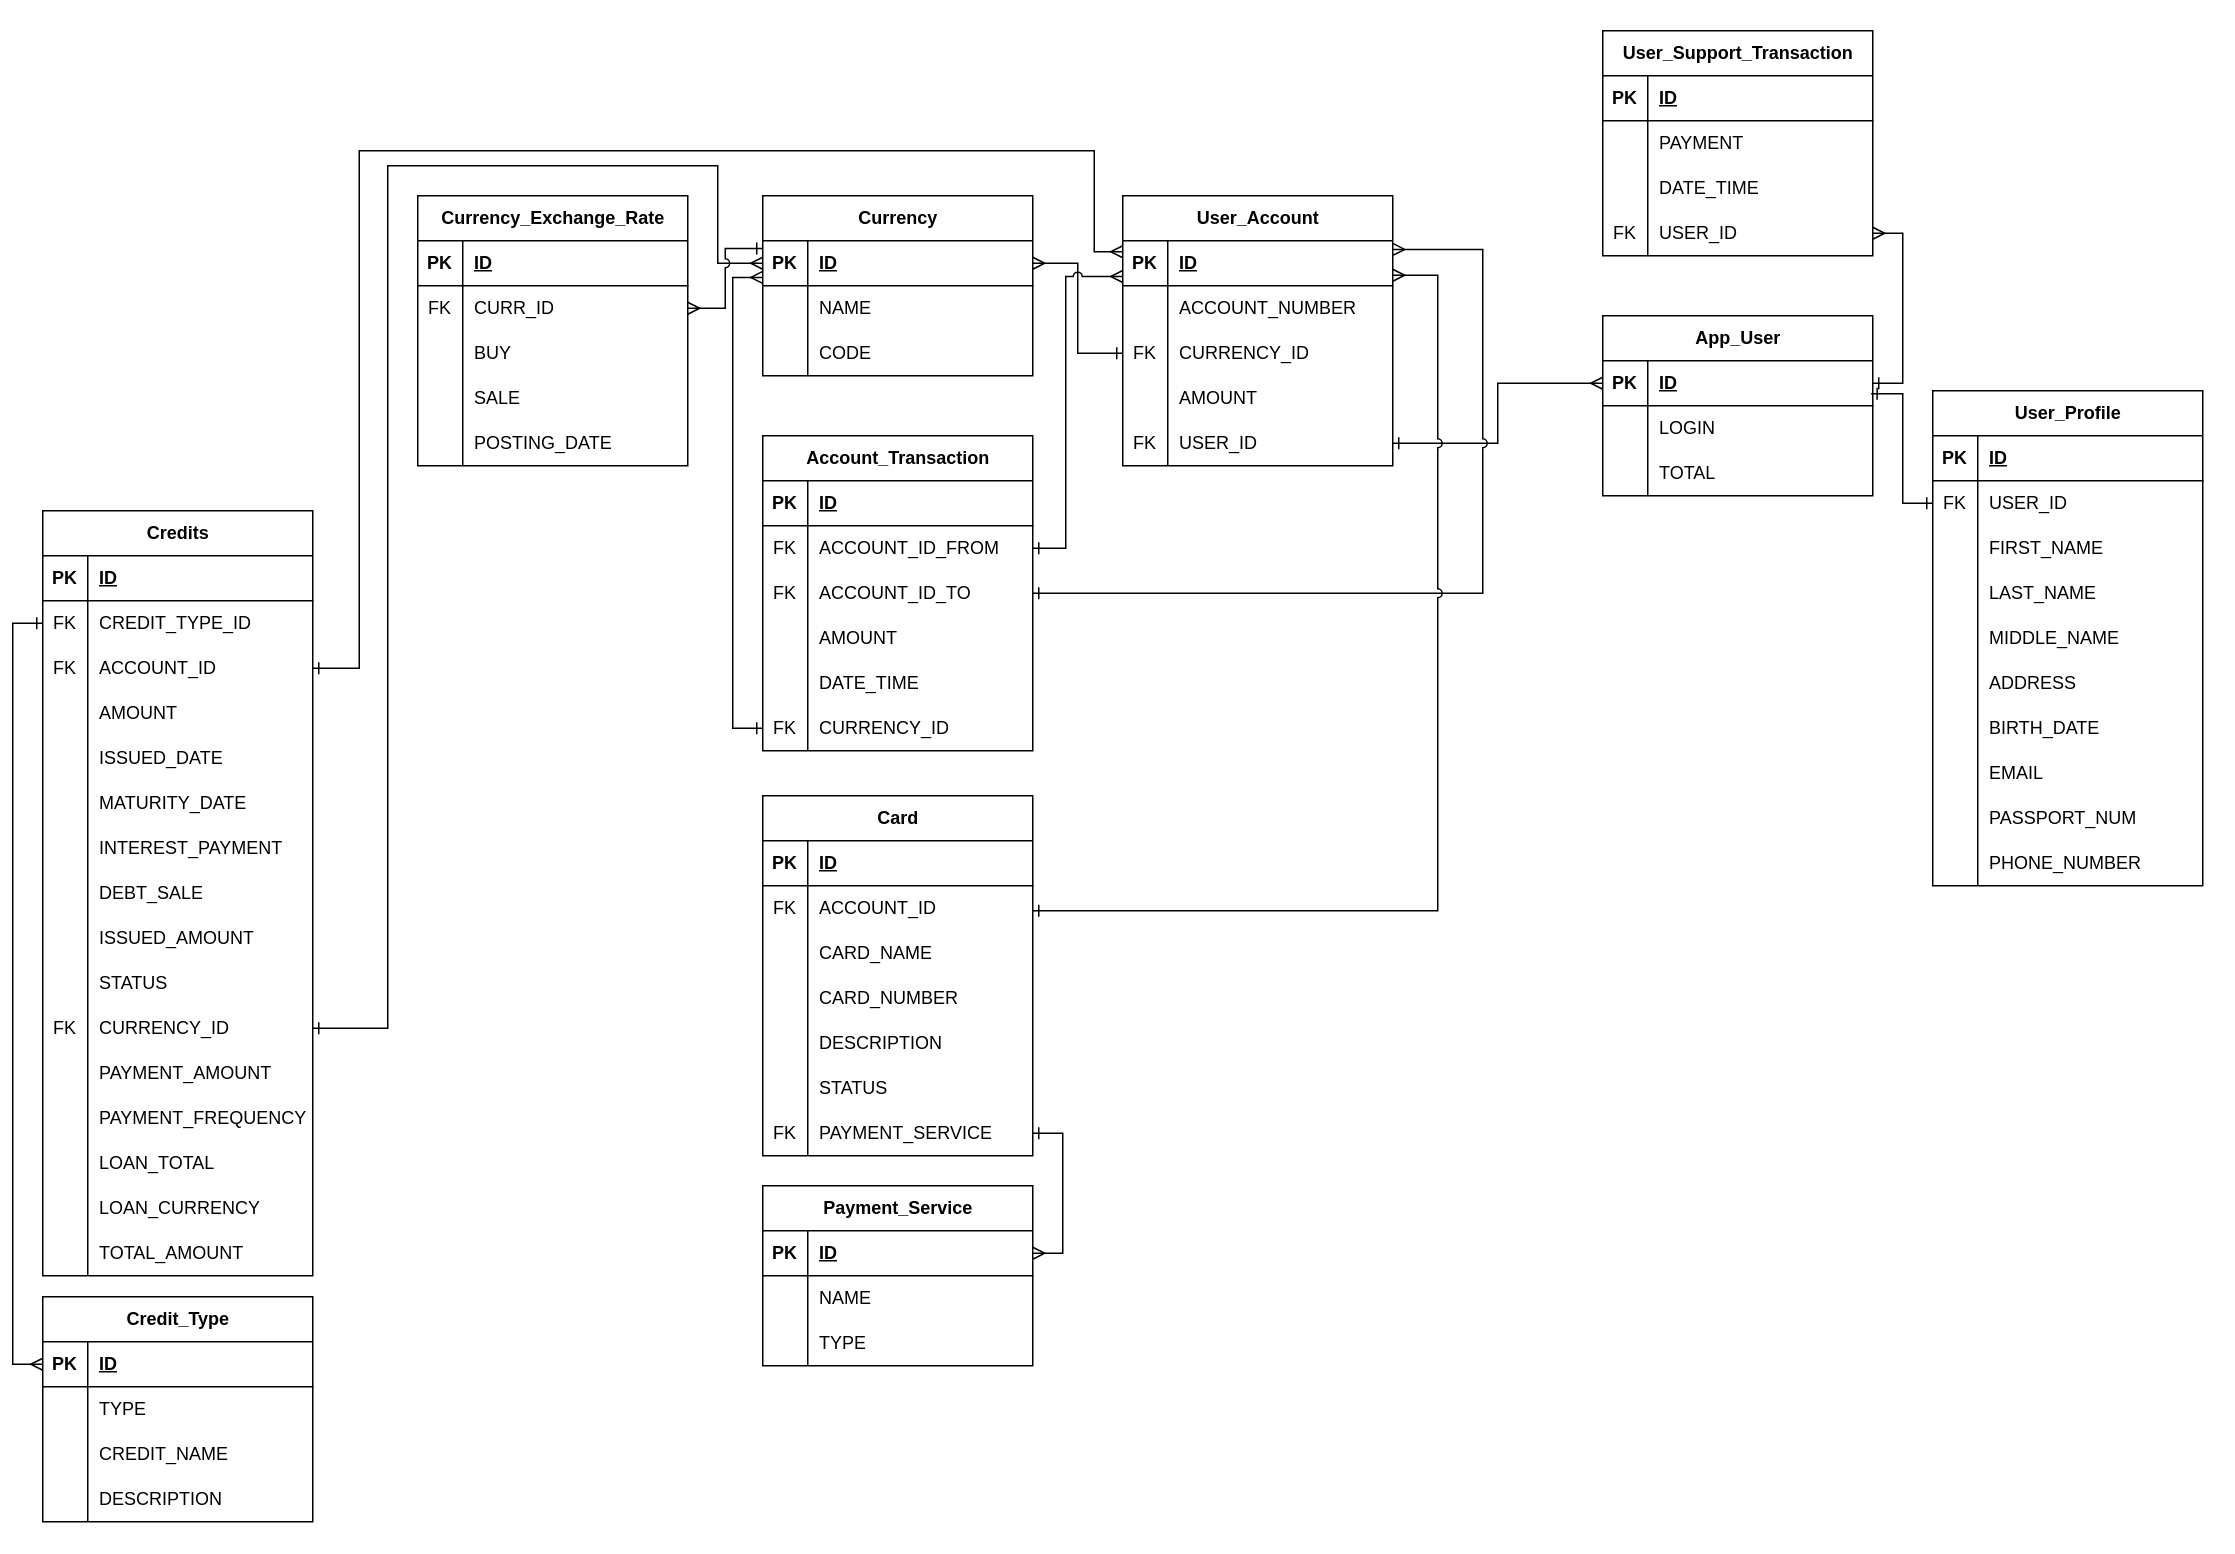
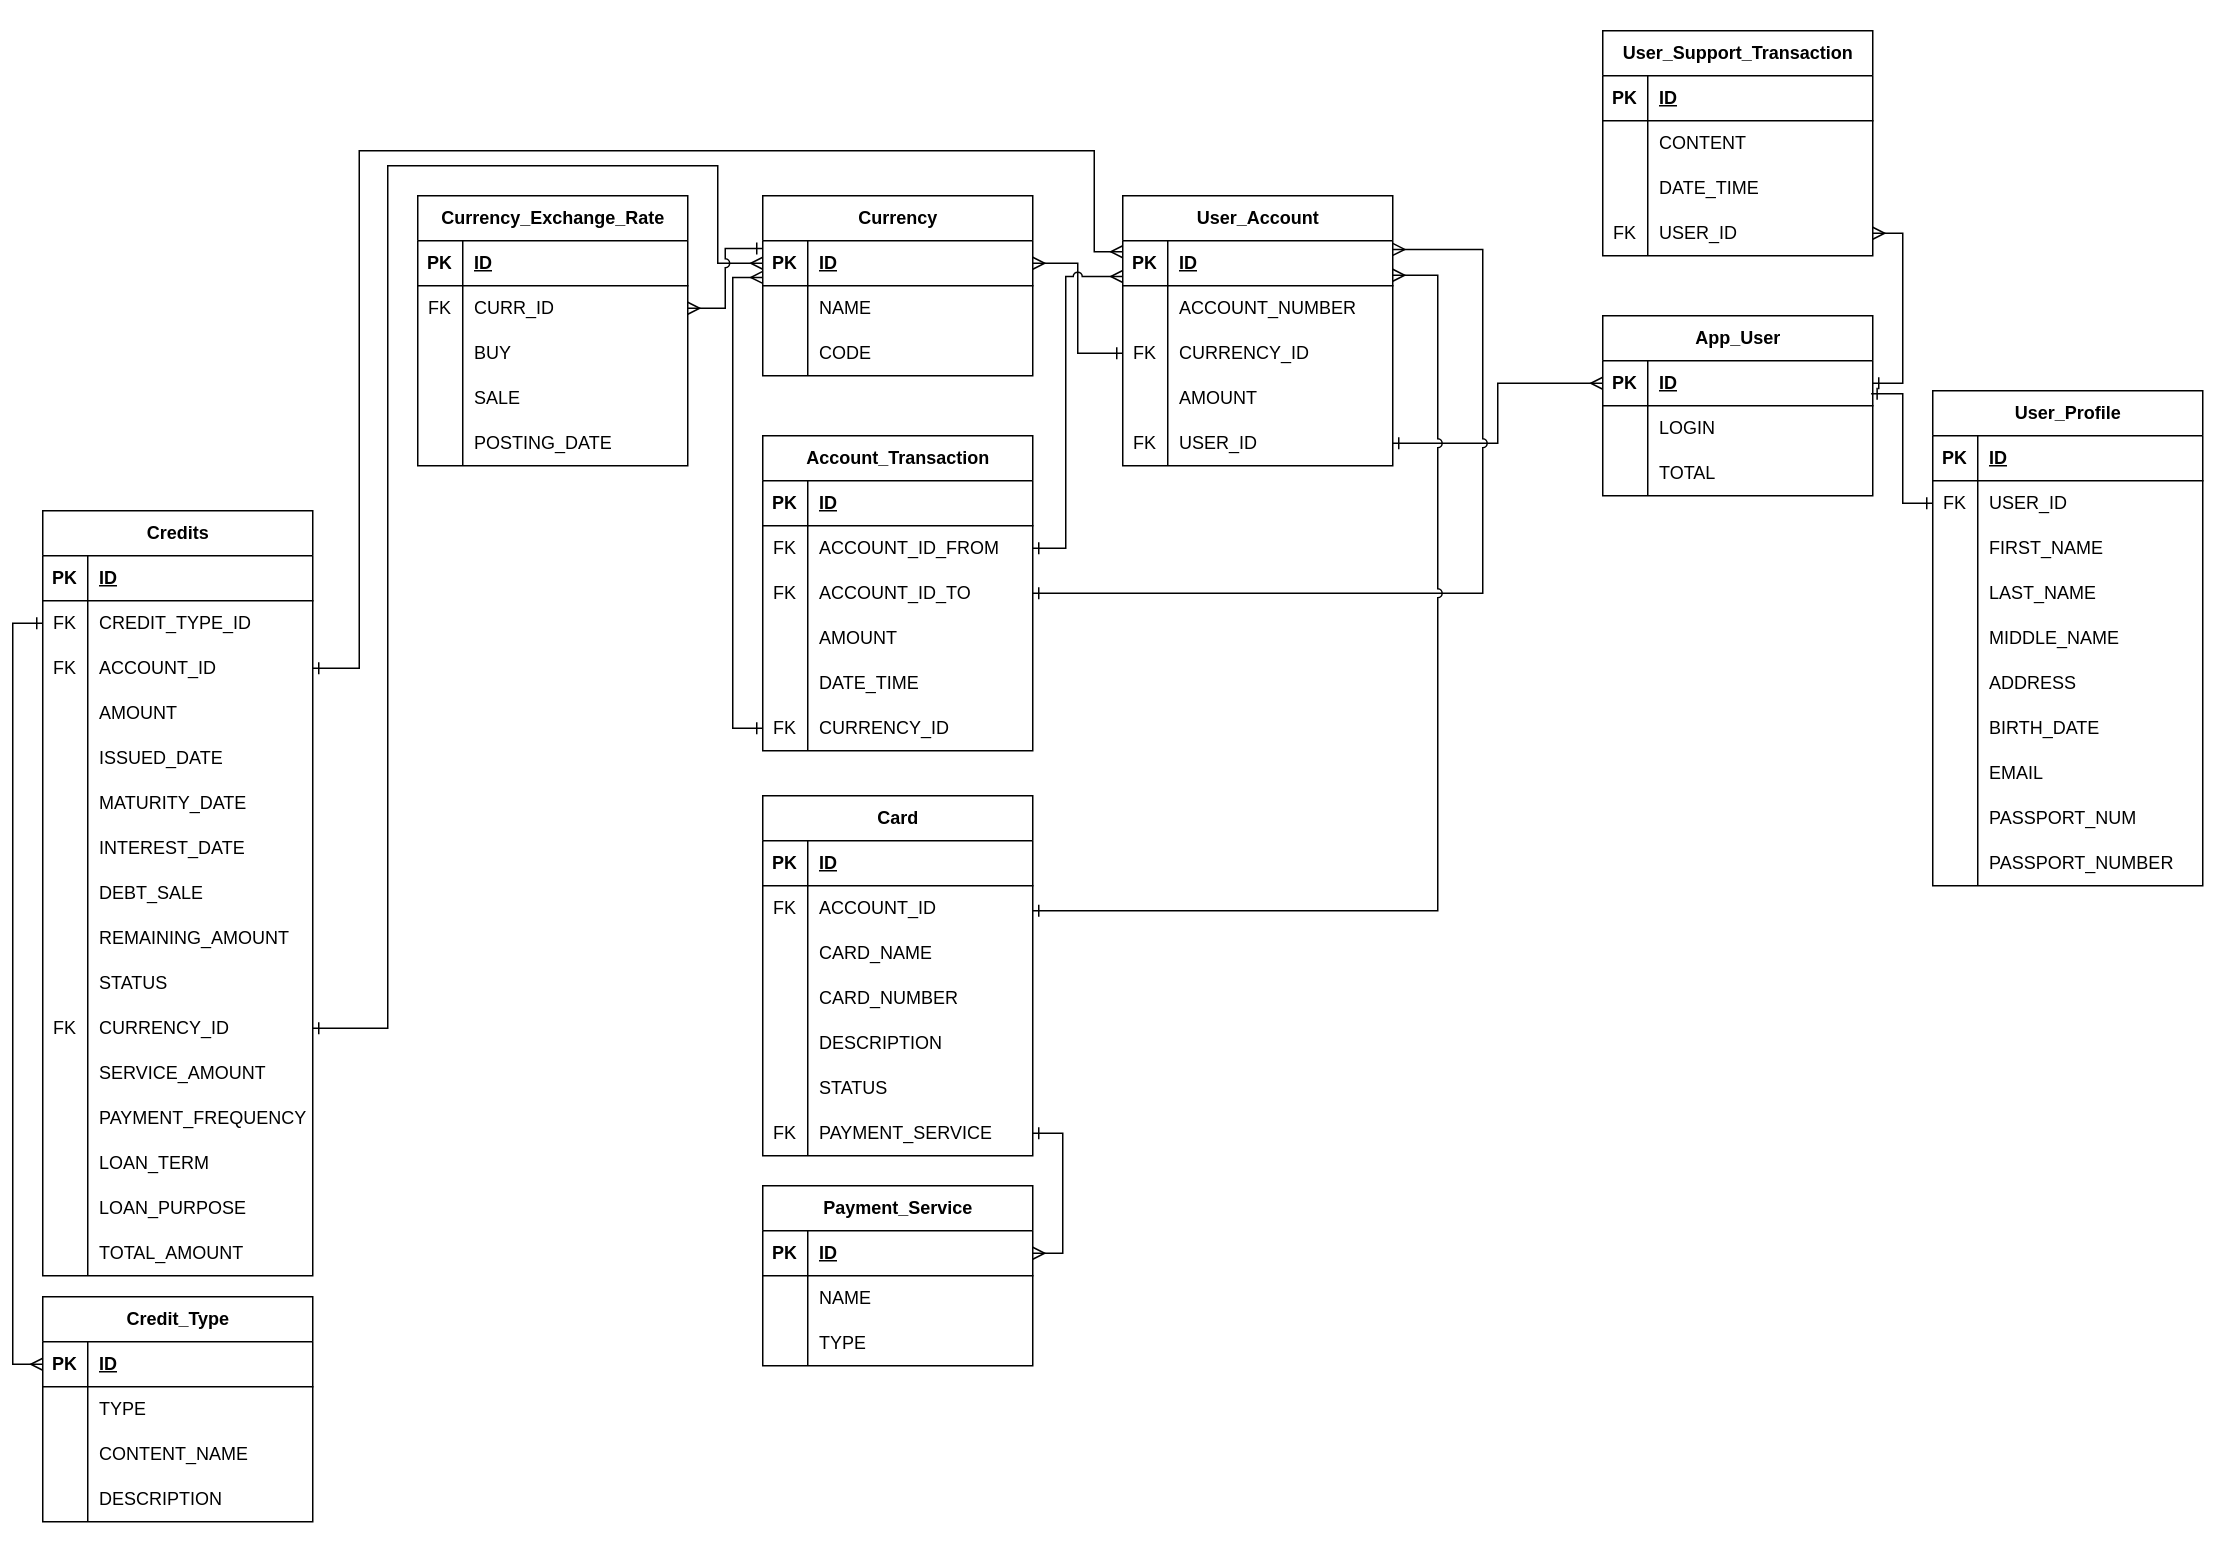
- <mxCell id="59" value="PAYMENT" style="shape=partialRectangle;connectable=0;fillColor=none;top=0;left=0;bottom=0;right=0;align=left;spacingLeft=6;overflow=hidden;whiteSpace=wrap;html=1;" vertex="1" parent="57"><mxGeometry x="30" width="150" height="30" as="geometry"><mxRectangle width="150" height="30" as="alternateBounds" /></mxGeometry></mxCell>
+ <mxCell id="59" value="CONTENT" style="shape=partialRectangle;connectable=0;fillColor=none;top=0;left=0;bottom=0;right=0;align=left;spacingLeft=6;overflow=hidden;whiteSpace=wrap;html=1;" vertex="1" parent="57"><mxGeometry x="30" width="150" height="30" as="geometry"><mxRectangle width="150" height="30" as="alternateBounds" /></mxGeometry></mxCell>
- <mxCell id="167" value="INTEREST_PAYMENT" style="shape=partialRectangle;connectable=0;fillColor=none;top=0;left=0;bottom=0;right=0;align=left;spacingLeft=6;overflow=hidden;whiteSpace=wrap;html=1;" vertex="1" parent="165"><mxGeometry x="30" width="150" height="30" as="geometry"><mxRectangle width="150" height="30" as="alternateBounds" /></mxGeometry></mxCell>
+ <mxCell id="167" value="INTEREST_DATE" style="shape=partialRectangle;connectable=0;fillColor=none;top=0;left=0;bottom=0;right=0;align=left;spacingLeft=6;overflow=hidden;whiteSpace=wrap;html=1;" vertex="1" parent="165"><mxGeometry x="30" width="150" height="30" as="geometry"><mxRectangle width="150" height="30" as="alternateBounds" /></mxGeometry></mxCell>
- <mxCell id="52" value="PHONE_NUMBER" style="shape=partialRectangle;connectable=0;fillColor=none;top=0;left=0;bottom=0;right=0;align=left;spacingLeft=6;overflow=hidden;whiteSpace=wrap;html=1;" vertex="1" parent="50"><mxGeometry x="30" width="150" height="30" as="geometry"><mxRectangle width="150" height="30" as="alternateBounds" /></mxGeometry></mxCell>
+ <mxCell id="52" value="PASSPORT_NUMBER" style="shape=partialRectangle;connectable=0;fillColor=none;top=0;left=0;bottom=0;right=0;align=left;spacingLeft=6;overflow=hidden;whiteSpace=wrap;html=1;" vertex="1" parent="50"><mxGeometry x="30" width="150" height="30" as="geometry"><mxRectangle width="150" height="30" as="alternateBounds" /></mxGeometry></mxCell>
- <mxCell id="173" value="ISSUED_AMOUNT" style="shape=partialRectangle;connectable=0;fillColor=none;top=0;left=0;bottom=0;right=0;align=left;spacingLeft=6;overflow=hidden;whiteSpace=wrap;html=1;" vertex="1" parent="171"><mxGeometry x="30" width="150" height="30" as="geometry"><mxRectangle width="150" height="30" as="alternateBounds" /></mxGeometry></mxCell>
+ <mxCell id="173" value="REMAINING_AMOUNT" style="shape=partialRectangle;connectable=0;fillColor=none;top=0;left=0;bottom=0;right=0;align=left;spacingLeft=6;overflow=hidden;whiteSpace=wrap;html=1;" vertex="1" parent="171"><mxGeometry x="30" width="150" height="30" as="geometry"><mxRectangle width="150" height="30" as="alternateBounds" /></mxGeometry></mxCell>
- <mxCell id="182" value="PAYMENT_AMOUNT" style="shape=partialRectangle;connectable=0;fillColor=none;top=0;left=0;bottom=0;right=0;align=left;spacingLeft=6;overflow=hidden;whiteSpace=wrap;html=1;" vertex="1" parent="180"><mxGeometry x="30" width="150" height="30" as="geometry"><mxRectangle width="150" height="30" as="alternateBounds" /></mxGeometry></mxCell>
+ <mxCell id="182" value="SERVICE_AMOUNT" style="shape=partialRectangle;connectable=0;fillColor=none;top=0;left=0;bottom=0;right=0;align=left;spacingLeft=6;overflow=hidden;whiteSpace=wrap;html=1;" vertex="1" parent="180"><mxGeometry x="30" width="150" height="30" as="geometry"><mxRectangle width="150" height="30" as="alternateBounds" /></mxGeometry></mxCell>
- <mxCell id="188" value="LOAN_TOTAL" style="shape=partialRectangle;connectable=0;fillColor=none;top=0;left=0;bottom=0;right=0;align=left;spacingLeft=6;overflow=hidden;whiteSpace=wrap;html=1;" vertex="1" parent="186"><mxGeometry x="30" width="150" height="30" as="geometry"><mxRectangle width="150" height="30" as="alternateBounds" /></mxGeometry></mxCell>
+ <mxCell id="188" value="LOAN_TERM" style="shape=partialRectangle;connectable=0;fillColor=none;top=0;left=0;bottom=0;right=0;align=left;spacingLeft=6;overflow=hidden;whiteSpace=wrap;html=1;" vertex="1" parent="186"><mxGeometry x="30" width="150" height="30" as="geometry"><mxRectangle width="150" height="30" as="alternateBounds" /></mxGeometry></mxCell>
- <mxCell id="191" value="LOAN_CURRENCY" style="shape=partialRectangle;connectable=0;fillColor=none;top=0;left=0;bottom=0;right=0;align=left;spacingLeft=6;overflow=hidden;whiteSpace=wrap;html=1;" vertex="1" parent="189"><mxGeometry x="30" width="150" height="30" as="geometry"><mxRectangle width="150" height="30" as="alternateBounds" /></mxGeometry></mxCell>
+ <mxCell id="191" value="LOAN_PURPOSE" style="shape=partialRectangle;connectable=0;fillColor=none;top=0;left=0;bottom=0;right=0;align=left;spacingLeft=6;overflow=hidden;whiteSpace=wrap;html=1;" vertex="1" parent="189"><mxGeometry x="30" width="150" height="30" as="geometry"><mxRectangle width="150" height="30" as="alternateBounds" /></mxGeometry></mxCell>
- <mxCell id="132" value="CREDIT_NAME" style="shape=partialRectangle;connectable=0;fillColor=none;top=0;left=0;bottom=0;right=0;align=left;spacingLeft=6;overflow=hidden;whiteSpace=wrap;html=1;" vertex="1" parent="130"><mxGeometry x="30" width="150" height="30" as="geometry"><mxRectangle width="150" height="30" as="alternateBounds" /></mxGeometry></mxCell>
+ <mxCell id="132" value="CONTENT_NAME" style="shape=partialRectangle;connectable=0;fillColor=none;top=0;left=0;bottom=0;right=0;align=left;spacingLeft=6;overflow=hidden;whiteSpace=wrap;html=1;" vertex="1" parent="130"><mxGeometry x="30" width="150" height="30" as="geometry"><mxRectangle width="150" height="30" as="alternateBounds" /></mxGeometry></mxCell>
